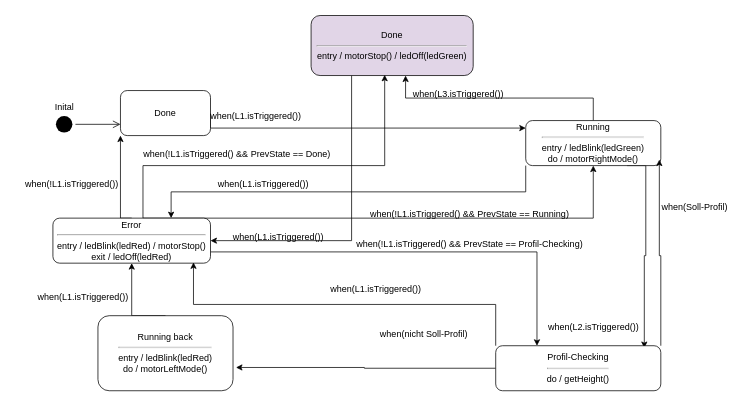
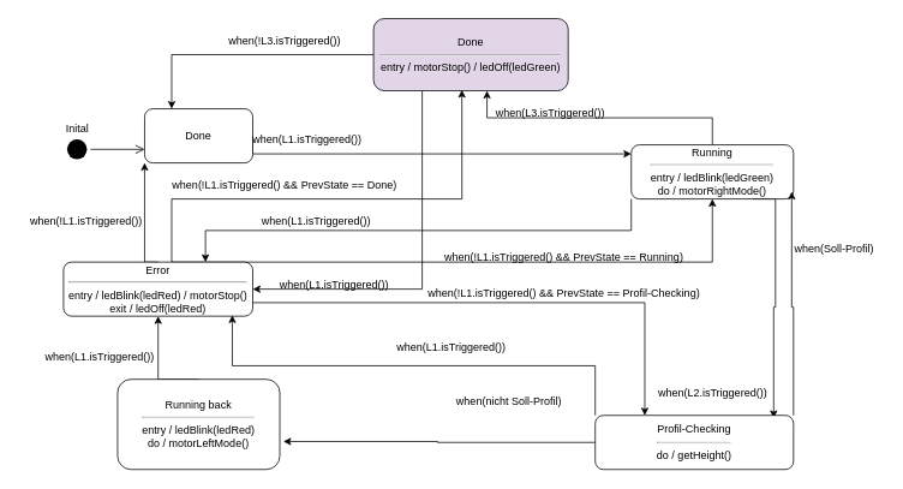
+ <mxCell id="20" value="&lt;font style=&quot;font-size: 12px;&quot;&gt;when(!L3.isTriggered())&lt;br&gt;&lt;/font&gt;" style="text;html=1;align=center;verticalAlign=middle;resizable=0;points=[];autosize=1;strokeColor=none;fillColor=none;" vertex="1" parent="1"><mxGeometry x="240" y="30" width="150" height="30" as="geometry" /></mxCell>
+ <mxCell id="16" style="edgeStyle=orthogonalEdgeStyle;rounded=0;orthogonalLoop=1;jettySize=auto;html=1;exitX=0;exitY=0.5;exitDx=0;exitDy=0;entryX=0.25;entryY=0;entryDx=0;entryDy=0;" edge="1" parent="1" source="18" target="3"><mxGeometry relative="1" as="geometry" /></mxCell>
